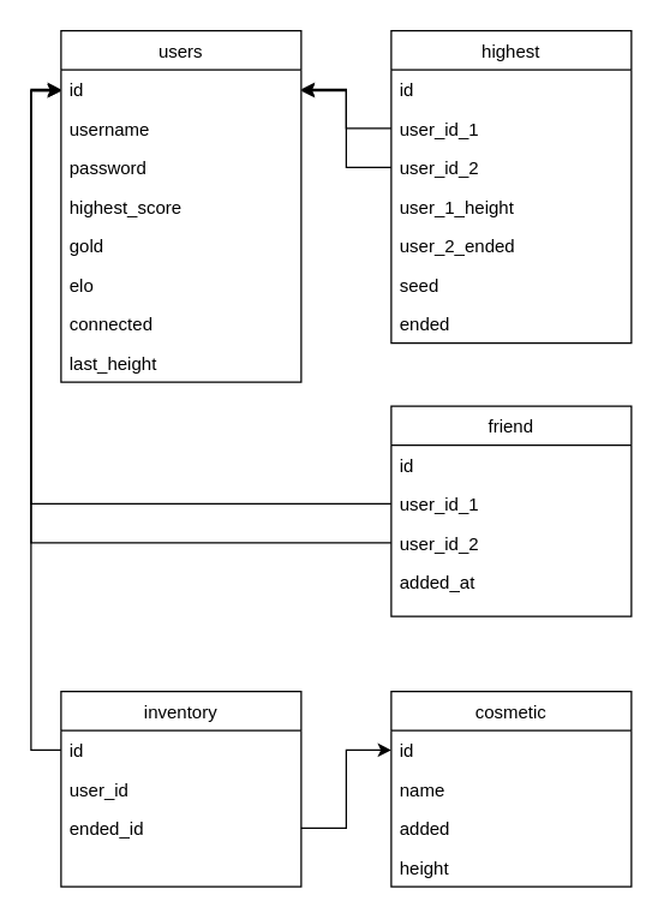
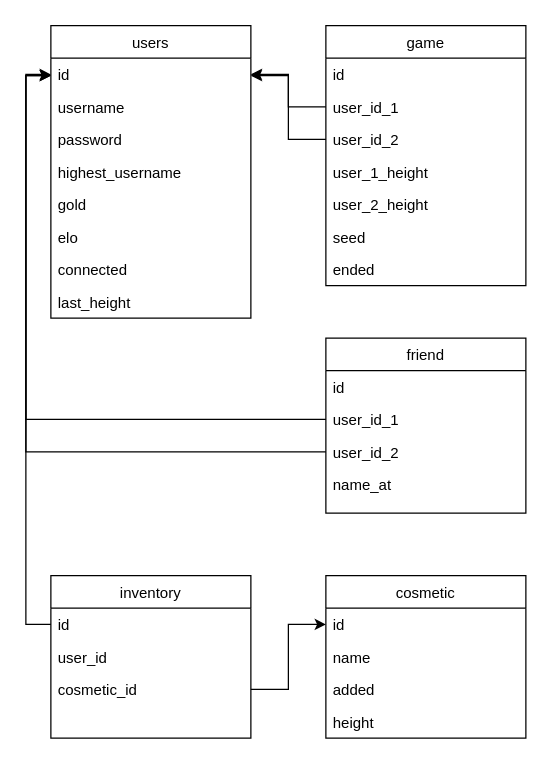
- <mxCell id="2" value="highest" style="swimlane;fontStyle=0;align=center;verticalAlign=top;childLayout=stackLayout;horizontal=1;startSize=26;horizontalStack=0;resizeParent=1;resizeLast=0;collapsible=1;marginBottom=0;rounded=0;shadow=0;strokeWidth=1;" vertex="1" parent="1"><mxGeometry x="260" y="20" width="160" height="208" as="geometry"><mxRectangle x="550" y="140" width="160" height="26" as="alternateBounds" /></mxGeometry></mxCell>
+ <mxCell id="2" value="game" style="swimlane;fontStyle=0;align=center;verticalAlign=top;childLayout=stackLayout;horizontal=1;startSize=26;horizontalStack=0;resizeParent=1;resizeLast=0;collapsible=1;marginBottom=0;rounded=0;shadow=0;strokeWidth=1;" vertex="1" parent="1"><mxGeometry x="260" y="20" width="160" height="208" as="geometry"><mxRectangle x="550" y="140" width="160" height="26" as="alternateBounds" /></mxGeometry></mxCell>
- <mxCell id="28" value="highest_score" style="text;align=left;verticalAlign=top;spacingLeft=4;spacingRight=4;overflow=hidden;rotatable=0;points=[[0,0.5],[1,0.5]];portConstraint=eastwest;rounded=0;shadow=0;html=0;" vertex="1" parent="24"><mxGeometry y="104" width="160" height="26" as="geometry" /></mxCell>
+ <mxCell id="28" value="highest_username" style="text;align=left;verticalAlign=top;spacingLeft=4;spacingRight=4;overflow=hidden;rotatable=0;points=[[0,0.5],[1,0.5]];portConstraint=eastwest;rounded=0;shadow=0;html=0;" vertex="1" parent="24"><mxGeometry y="104" width="160" height="26" as="geometry" /></mxCell>
- <mxCell id="7" value="user_2_ended" style="text;align=left;verticalAlign=top;spacingLeft=4;spacingRight=4;overflow=hidden;rotatable=0;points=[[0,0.5],[1,0.5]];portConstraint=eastwest;rounded=0;shadow=0;html=0;" vertex="1" parent="2"><mxGeometry y="130" width="160" height="26" as="geometry" /></mxCell>
+ <mxCell id="7" value="user_2_height" style="text;align=left;verticalAlign=top;spacingLeft=4;spacingRight=4;overflow=hidden;rotatable=0;points=[[0,0.5],[1,0.5]];portConstraint=eastwest;rounded=0;shadow=0;html=0;" vertex="1" parent="2"><mxGeometry y="130" width="160" height="26" as="geometry" /></mxCell>
- <mxCell id="18" value="added_at" style="text;align=left;verticalAlign=top;spacingLeft=4;spacingRight=4;overflow=hidden;rotatable=0;points=[[0,0.5],[1,0.5]];portConstraint=eastwest;rounded=0;shadow=0;html=0;" vertex="1" parent="14"><mxGeometry y="104" width="160" height="26" as="geometry" /></mxCell>
+ <mxCell id="18" value="name_at" style="text;align=left;verticalAlign=top;spacingLeft=4;spacingRight=4;overflow=hidden;rotatable=0;points=[[0,0.5],[1,0.5]];portConstraint=eastwest;rounded=0;shadow=0;html=0;" vertex="1" parent="14"><mxGeometry y="104" width="160" height="26" as="geometry" /></mxCell>
- <mxCell id="13" value="ended_id" style="text;align=left;verticalAlign=top;spacingLeft=4;spacingRight=4;overflow=hidden;rotatable=0;points=[[0,0.5],[1,0.5]];portConstraint=eastwest;rounded=0;shadow=0;html=0;" vertex="1" parent="10"><mxGeometry y="78" width="160" height="26" as="geometry" /></mxCell>
+ <mxCell id="13" value="cosmetic_id" style="text;align=left;verticalAlign=top;spacingLeft=4;spacingRight=4;overflow=hidden;rotatable=0;points=[[0,0.5],[1,0.5]];portConstraint=eastwest;rounded=0;shadow=0;html=0;" vertex="1" parent="10"><mxGeometry y="78" width="160" height="26" as="geometry" /></mxCell>
